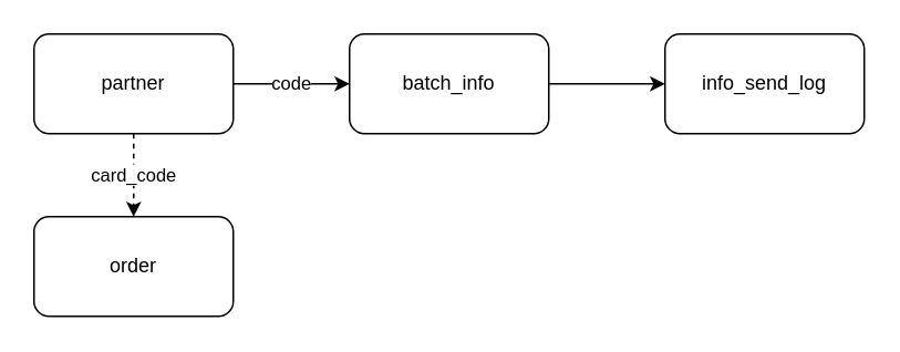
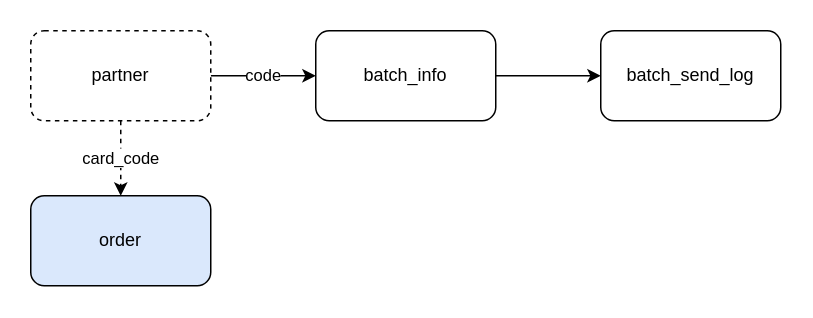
- <mxCell id="4" value="partner" style="rounded=1;whiteSpace=wrap;html=1;" vertex="1" parent="1"><mxGeometry x="20" y="20" width="120" height="60" as="geometry" /></mxCell>
+ <mxCell id="4" value="partner" style="rounded=1;whiteSpace=wrap;html=1;dashed=1;" vertex="1" parent="1"><mxGeometry x="20" y="20" width="120" height="60" as="geometry" /></mxCell>
- <mxCell id="7" value="info_send_log" style="rounded=1;whiteSpace=wrap;html=1;" vertex="1" parent="1"><mxGeometry x="400" y="20" width="120" height="60" as="geometry" /></mxCell>
+ <mxCell id="7" value="batch_send_log" style="rounded=1;whiteSpace=wrap;html=1;" vertex="1" parent="1"><mxGeometry x="400" y="20" width="120" height="60" as="geometry" /></mxCell>
- <mxCell id="8" value="order" style="rounded=1;whiteSpace=wrap;html=1;" vertex="1" parent="1"><mxGeometry x="20" y="130" width="120" height="60" as="geometry" /></mxCell>
+ <mxCell id="8" value="order" style="rounded=1;whiteSpace=wrap;html=1;fillColor=#dae8fc;" vertex="1" parent="1"><mxGeometry x="20" y="130" width="120" height="60" as="geometry" /></mxCell>
